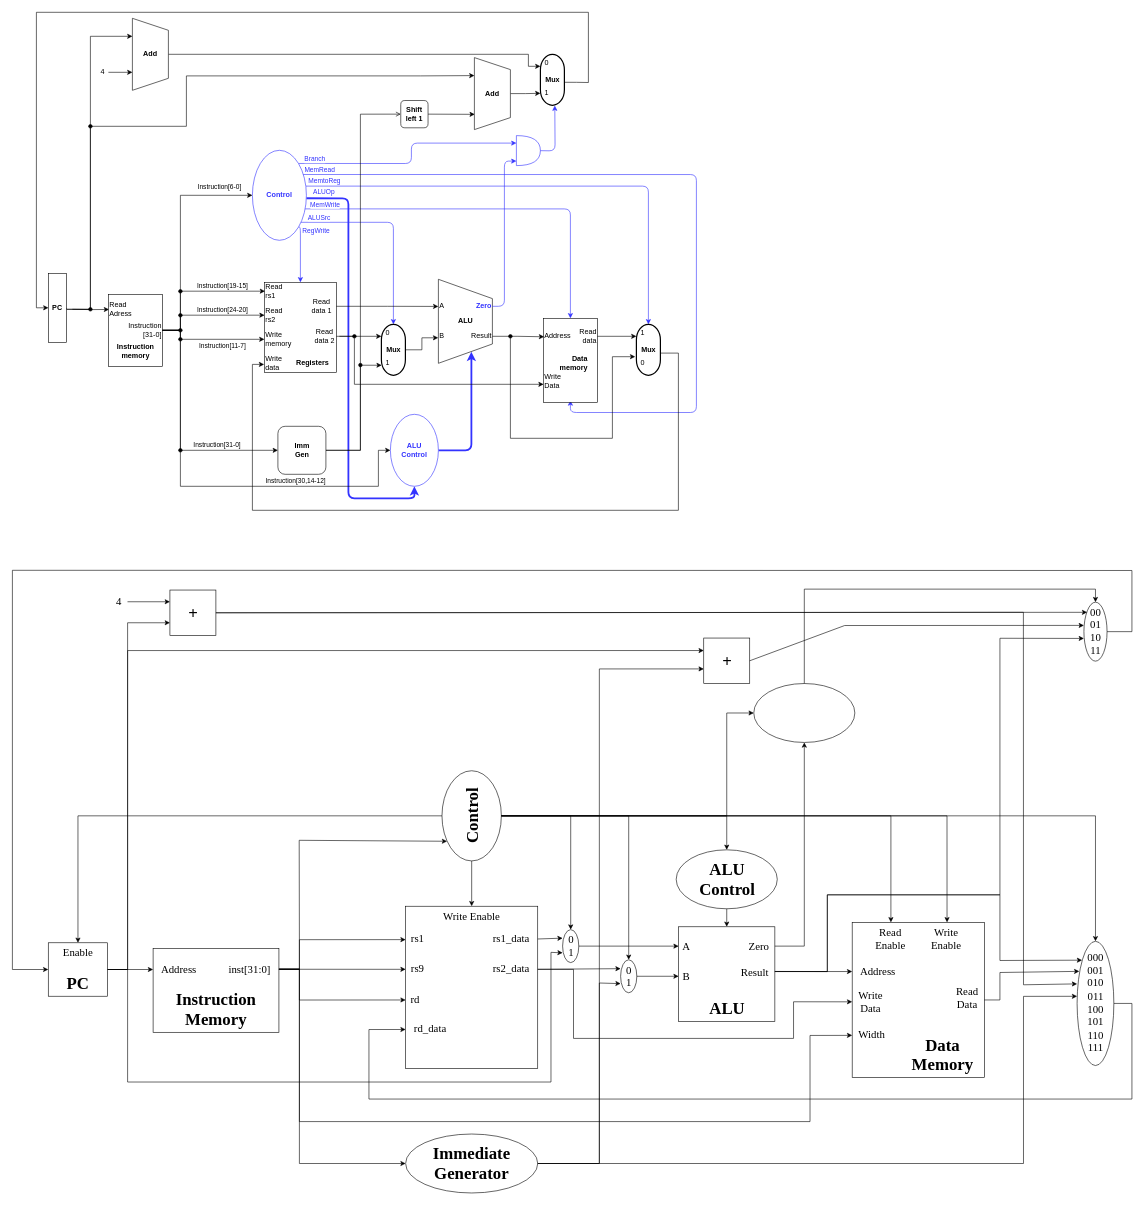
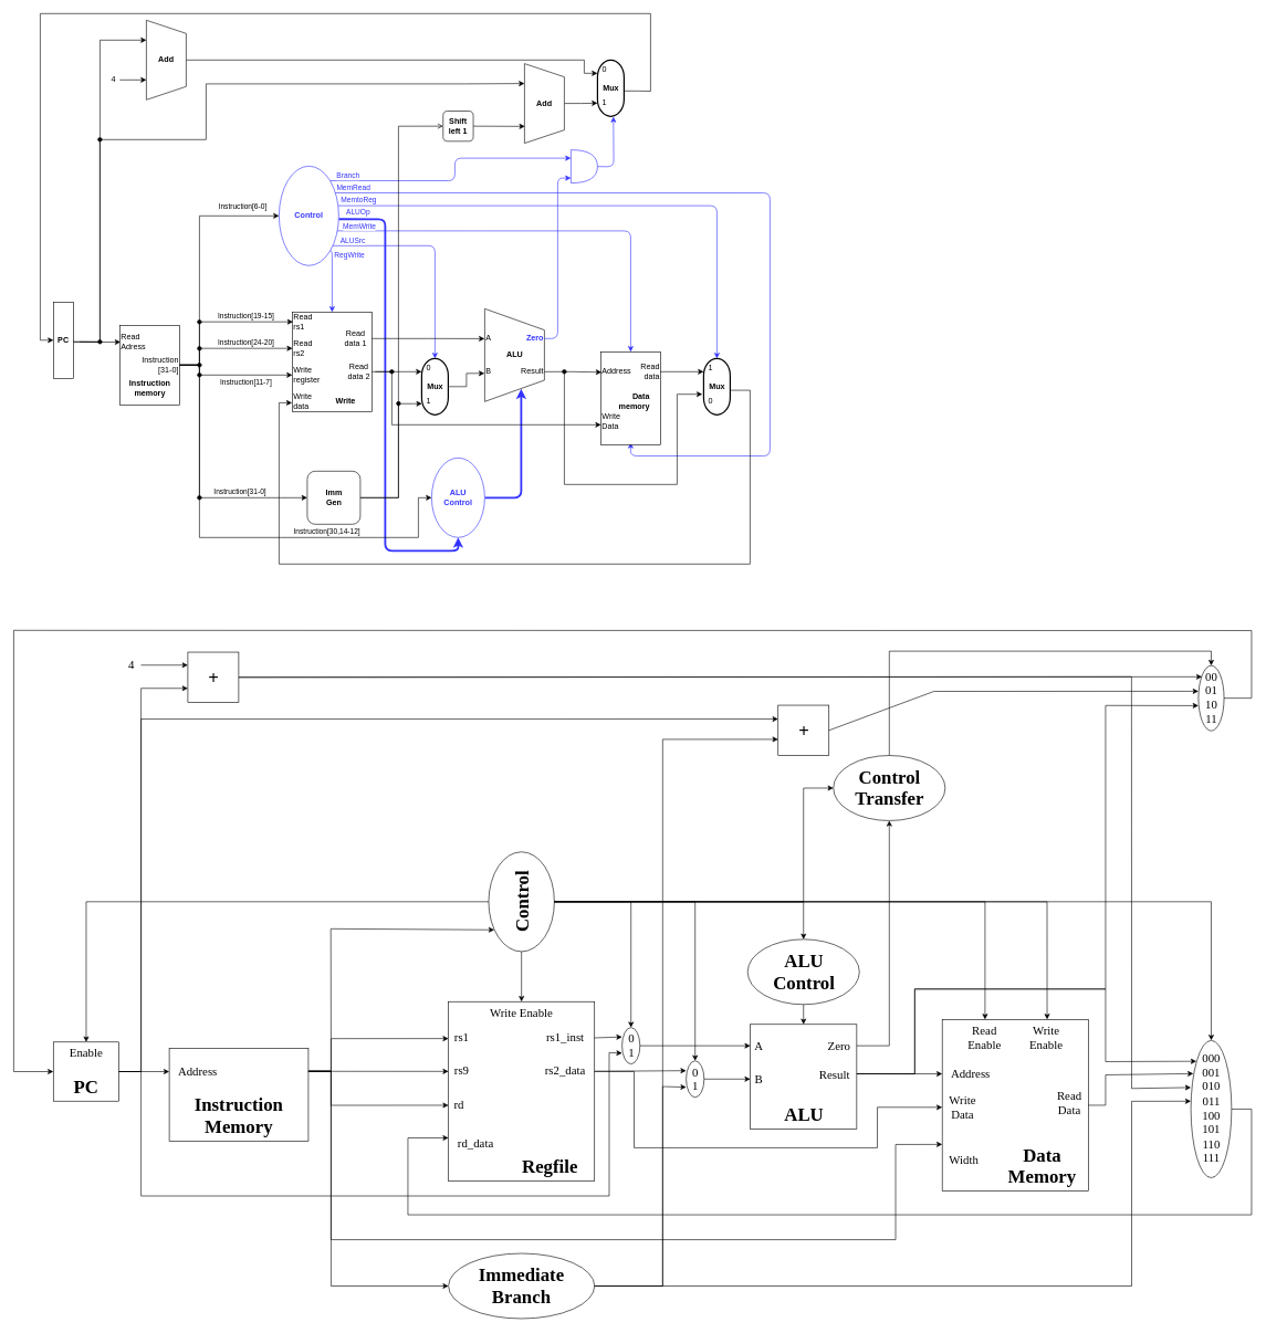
- <mxCell id="120" value="Write&lt;br&gt;&lt;div&gt;&lt;span&gt;memory&lt;/span&gt;&lt;/div&gt;" style="text;html=1;align=left;verticalAlign=middle;resizable=0;points=[];autosize=1;strokeColor=none;" parent="115" vertex="1"><mxGeometry y="80" width="60" height="30" as="geometry" /></mxCell>
+ <mxCell id="120" value="Write&lt;br&gt;&lt;div&gt;&lt;span&gt;register&lt;/span&gt;&lt;/div&gt;" style="text;html=1;align=left;verticalAlign=middle;resizable=0;points=[];autosize=1;strokeColor=none;" parent="115" vertex="1"><mxGeometry y="80" width="60" height="30" as="geometry" /></mxCell>
- <mxCell id="123" value="&lt;span style=&quot;&quot;&gt;Registers&lt;/span&gt;" style="text;html=1;align=center;verticalAlign=middle;resizable=0;points=[];autosize=1;strokeColor=none;fontStyle=1;horizontal=1;labelBackgroundColor=#FFFFFF;" parent="115" vertex="1"><mxGeometry x="45" y="125" width="70" height="20" as="geometry" /></mxCell>
+ <mxCell id="123" value="&lt;span style=&quot;&quot;&gt;Write&lt;/span&gt;" style="text;html=1;align=center;verticalAlign=middle;resizable=0;points=[];autosize=1;strokeColor=none;fontStyle=1;horizontal=1;labelBackgroundColor=#FFFFFF;" parent="115" vertex="1"><mxGeometry x="45" y="125" width="70" height="20" as="geometry" /></mxCell>
+ <mxCell id="31" value="Control&lt;br/&gt;Transfer" style="text;html=1;spacing=0;align=center;fontFamily=dialog;fontSize=28;fontStyle=1;=center;fontColor=#000000;verticalAlign=bottom" parent="30" vertex="1"><mxGeometry x="15.548" y="14.542" width="137.383" height="69.188" as="geometry" /></mxCell>
- <mxCell id="11" value="rs1_data" style="text;html=1;spacing=0;align=center;fontFamily=dialog;fontSize=18;fontStyle=0;=center;fontColor=#000000;verticalAlign=bottom" parent="9" vertex="1"><mxGeometry x="134.436" y="40.928" width="81.774" height="24.953" as="geometry" /></mxCell>
+ <mxCell id="11" value="rs1_inst" style="text;html=1;spacing=0;align=center;fontFamily=dialog;fontSize=18;fontStyle=0;=center;fontColor=#000000;verticalAlign=bottom" parent="9" vertex="1"><mxGeometry x="134.436" y="40.928" width="81.774" height="24.953" as="geometry" /></mxCell>
- <mxCell id="6" value="inst[31:0]" style="text;html=1;spacing=0;align=center;fontFamily=dialog;fontSize=18;fontStyle=0;=center;fontColor=#000000;verticalAlign=bottom" parent="5" vertex="1"><mxGeometry x="114.418" y="21.639" width="91.311" height="24.953" as="geometry" /></mxCell>
- <mxCell id="13" value="rd_data" style="text;html=1;spacing=0;align=center;fontFamily=dialog;fontSize=18;fontStyle=0;=center;fontColor=#000000;verticalAlign=bottom" parent="9" vertex="1"><mxGeometry x="4" y="191.491" width="72.37" height="24.953" as="geometry" /></mxCell>
+ <mxCell id="13" value="rd_data" style="text;html=1;spacing=0;align=center;fontFamily=dialog;fontSize=18;fontStyle=0;=center;fontColor=#000000;verticalAlign=bottom" parent="9" vertex="1"><mxGeometry x="4" y="201.491" width="72.37" height="24.953" as="geometry" /></mxCell>
- <mxCell id="36" value="Width" style="text;html=1;spacing=0;align=center;fontFamily=dialog;fontSize=18;fontStyle=0;=center;fontColor=#000000;verticalAlign=bottom" parent="32" vertex="1"><mxGeometry x="4" y="174.805" width="56.69" height="24.953" as="geometry" /></mxCell>
+ <mxCell id="36" value="Width" style="text;html=1;spacing=0;align=center;fontFamily=dialog;fontSize=18;fontStyle=0;=center;fontColor=#000000;verticalAlign=bottom" parent="32" vertex="1"><mxGeometry x="4" y="199.805" width="56.69" height="24.953" as="geometry" /></mxCell>
+ <mxCell id="17" value="Regfile" style="text;html=1;spacing=0;align=center;fontFamily=dialog;fontSize=28;fontStyle=1;=center;fontColor=#000000;verticalAlign=bottom" parent="9" vertex="1"><mxGeometry x="95.498" y="229.753" width="114.961" height="36.594" as="geometry" /></mxCell>
- <mxCell id="21" value="Immediate&lt;br/&gt;Generator" style="text;html=1;spacing=0;align=center;fontFamily=dialog;fontSize=28;fontStyle=1;=center;fontColor=#000000;verticalAlign=bottom" parent="20" vertex="1"><mxGeometry x="23.77" y="14.542" width="172.67" height="69.188" as="geometry" /></mxCell>
+ <mxCell id="21" value="Immediate&lt;br/&gt;Branch" style="text;html=1;spacing=0;align=center;fontFamily=dialog;fontSize=28;fontStyle=1;=center;fontColor=#000000;verticalAlign=bottom" parent="20" vertex="1"><mxGeometry x="23.77" y="14.542" width="172.67" height="69.188" as="geometry" /></mxCell>
